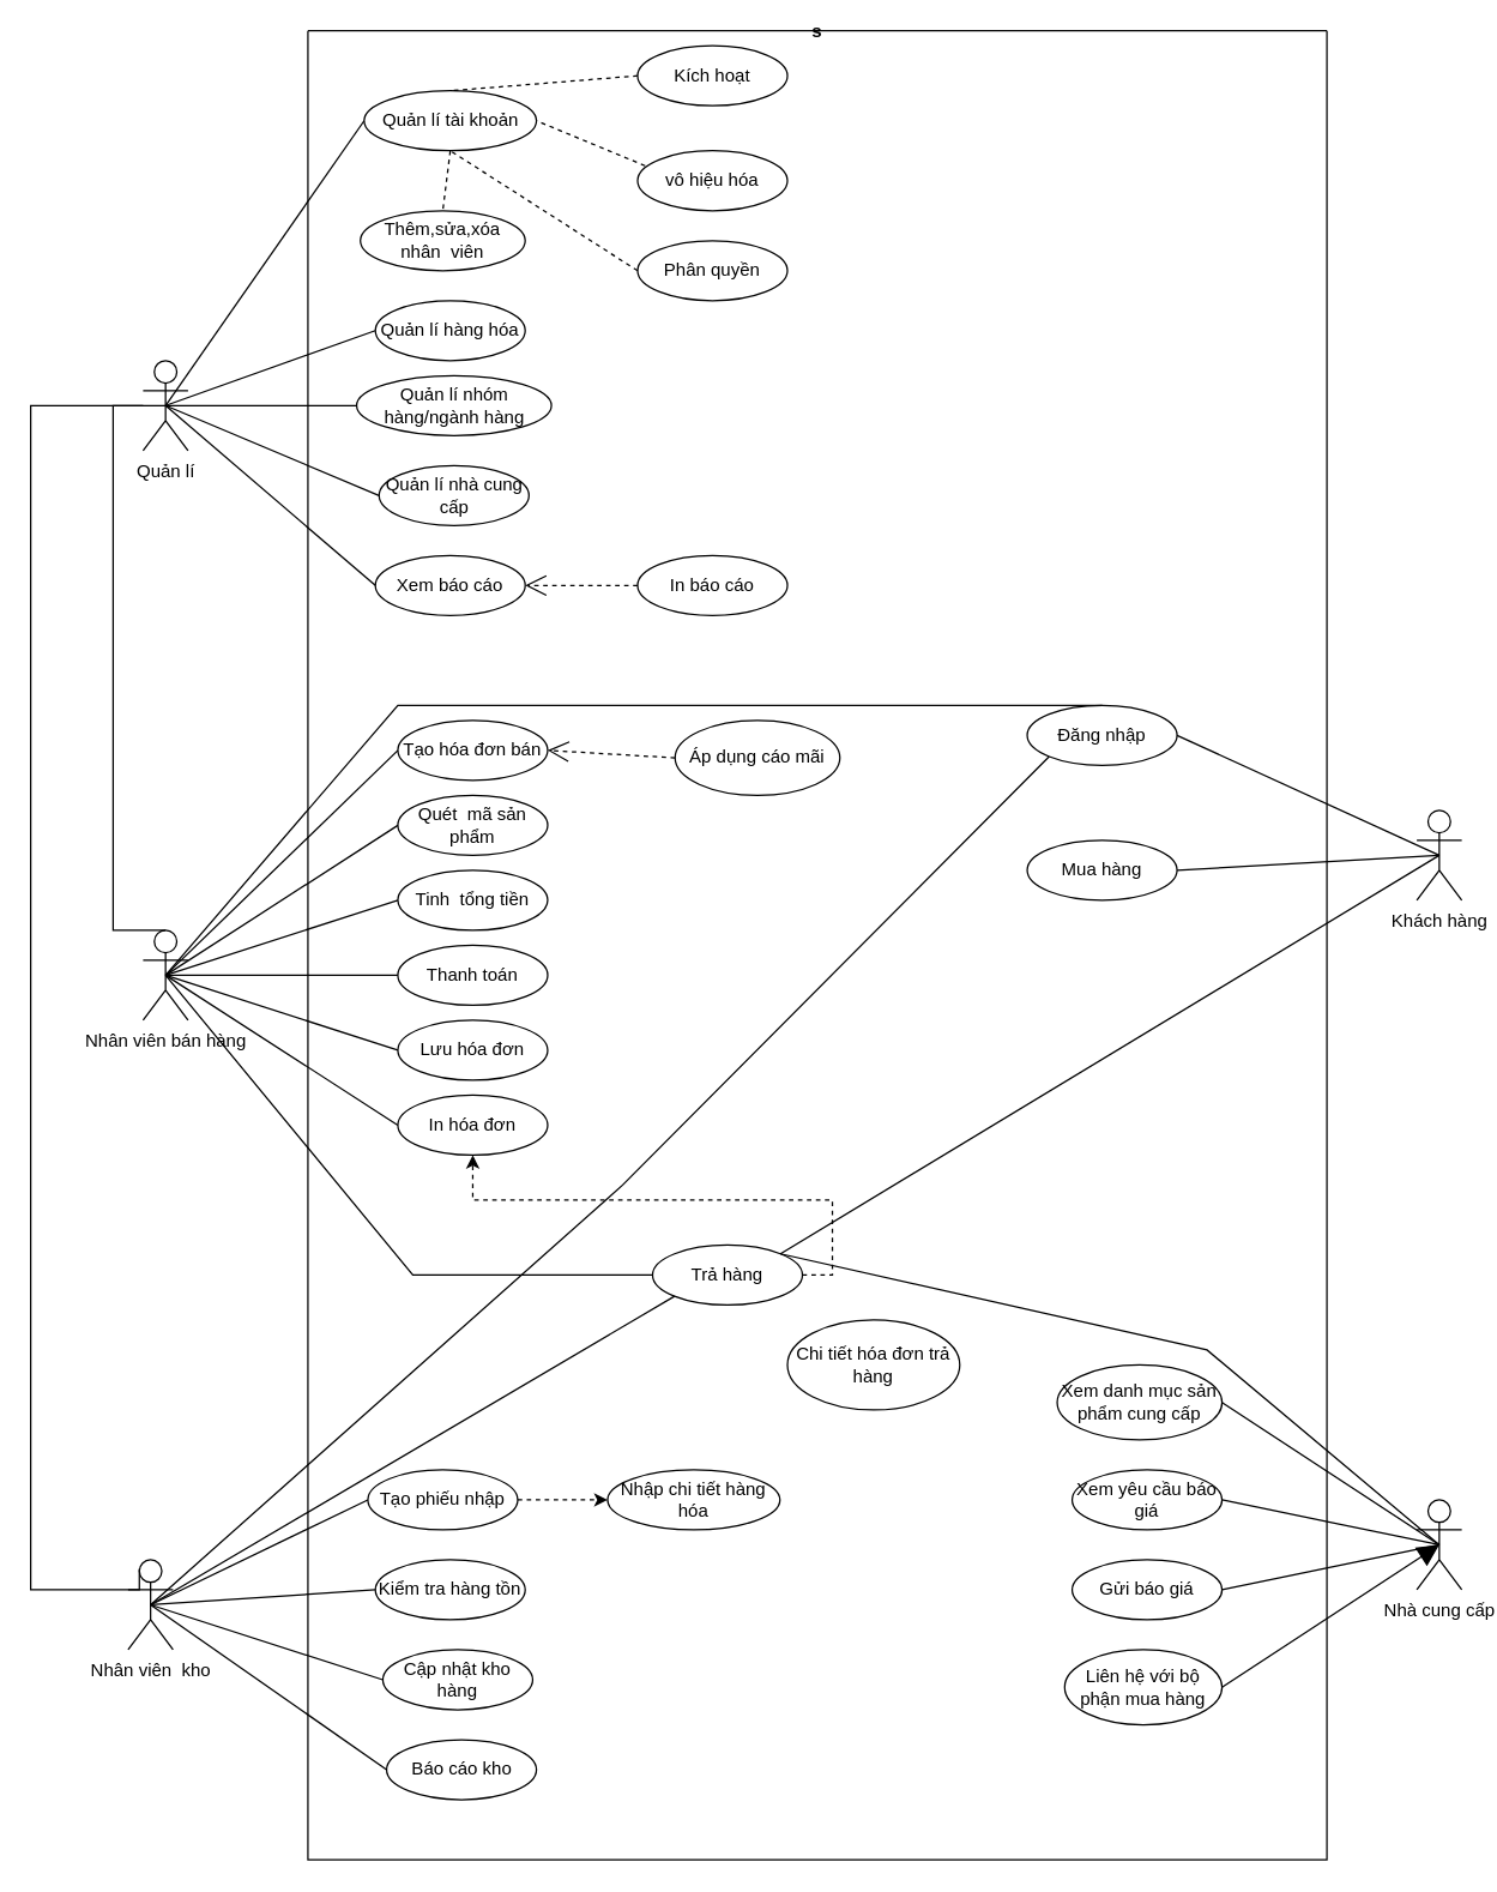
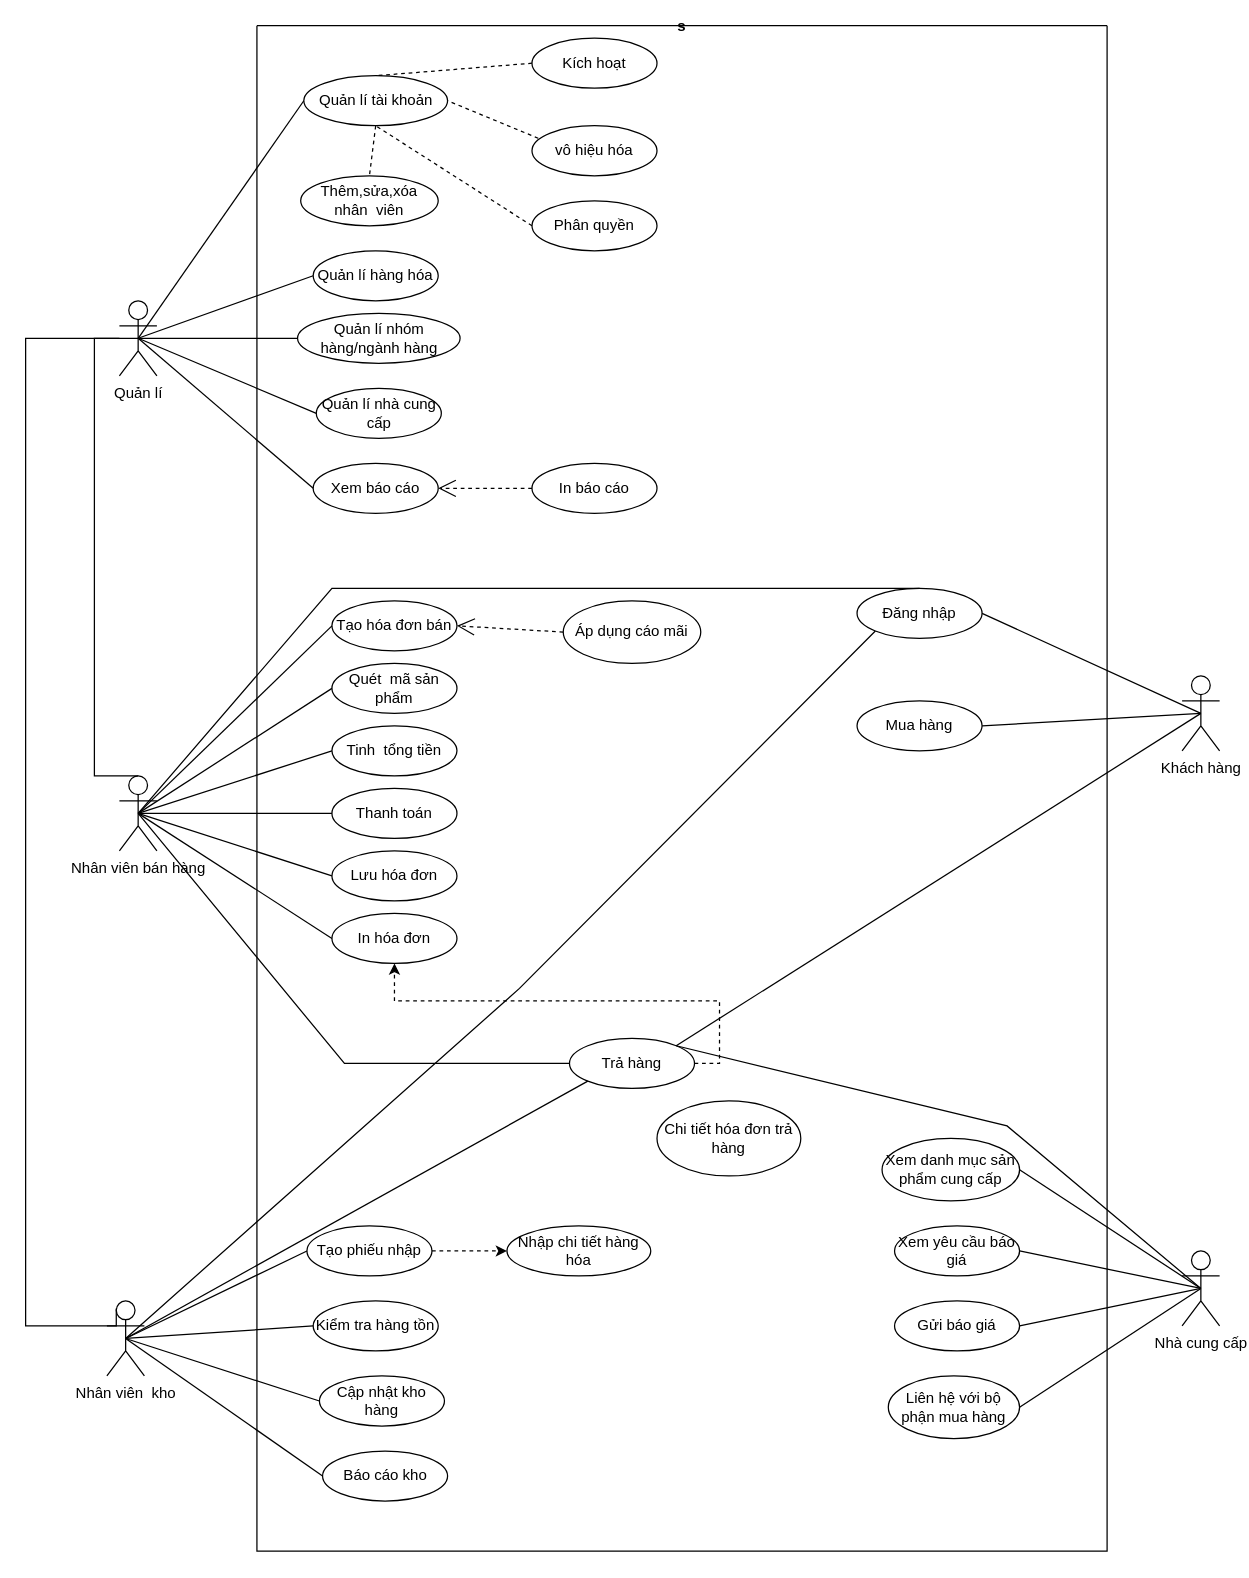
- <mxCell id="34" value="Trả hàng" style="ellipse;whiteSpace=wrap;html=1;align=center;" vertex="1" parent="3"><mxGeometry x="230" y="810" width="100" height="40" as="geometry" /></mxCell>
+ <mxCell id="34" value="Trả hàng" style="ellipse;whiteSpace=wrap;html=1;align=center;" vertex="1" parent="3"><mxGeometry x="250" y="810" width="100" height="40" as="geometry" /></mxCell>
- <mxCell id="73" value="" style="endArrow=block;endFill=1;endSize=12;html=1;rounded=0;exitX=1;exitY=0.5;exitDx=0;exitDy=0;entryX=0.5;entryY=0.5;entryDx=0;entryDy=0;startFill=0;entryPerimeter=0;" edge="1" parent="1" source="41" target="44"><mxGeometry width="160" relative="1" as="geometry"><mxPoint x="525" y="1060" as="sourcePoint" /><mxPoint x="670" y="1030" as="targetPoint" /></mxGeometry></mxCell>
+ <mxCell id="73" value="" style="endArrow=none;endFill=1;endSize=12;html=1;rounded=0;exitX=1;exitY=0.5;exitDx=0;exitDy=0;entryX=0.5;entryY=0.5;entryDx=0;entryDy=0;startFill=0;entryPerimeter=0;" edge="1" parent="1" source="41" target="44"><mxGeometry width="160" relative="1" as="geometry"><mxPoint x="525" y="1060" as="sourcePoint" /><mxPoint x="670" y="1030" as="targetPoint" /></mxGeometry></mxCell>
